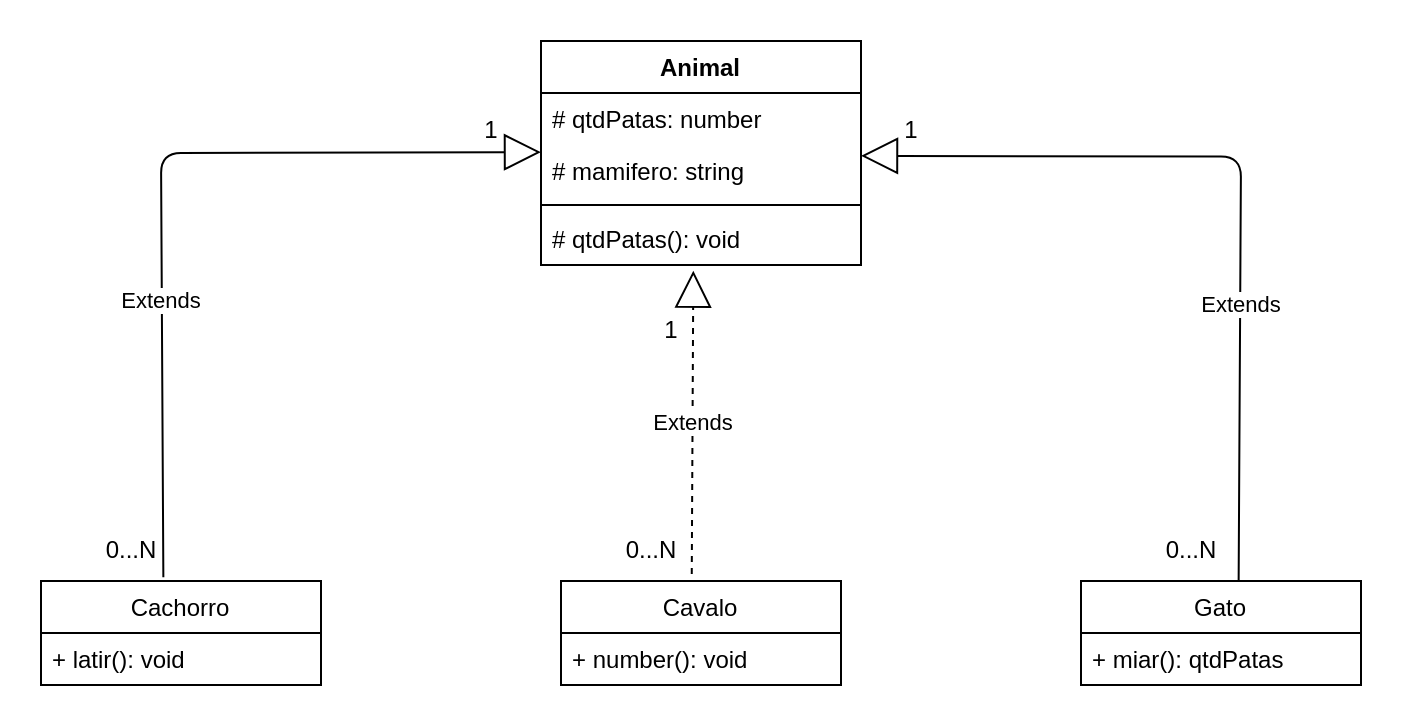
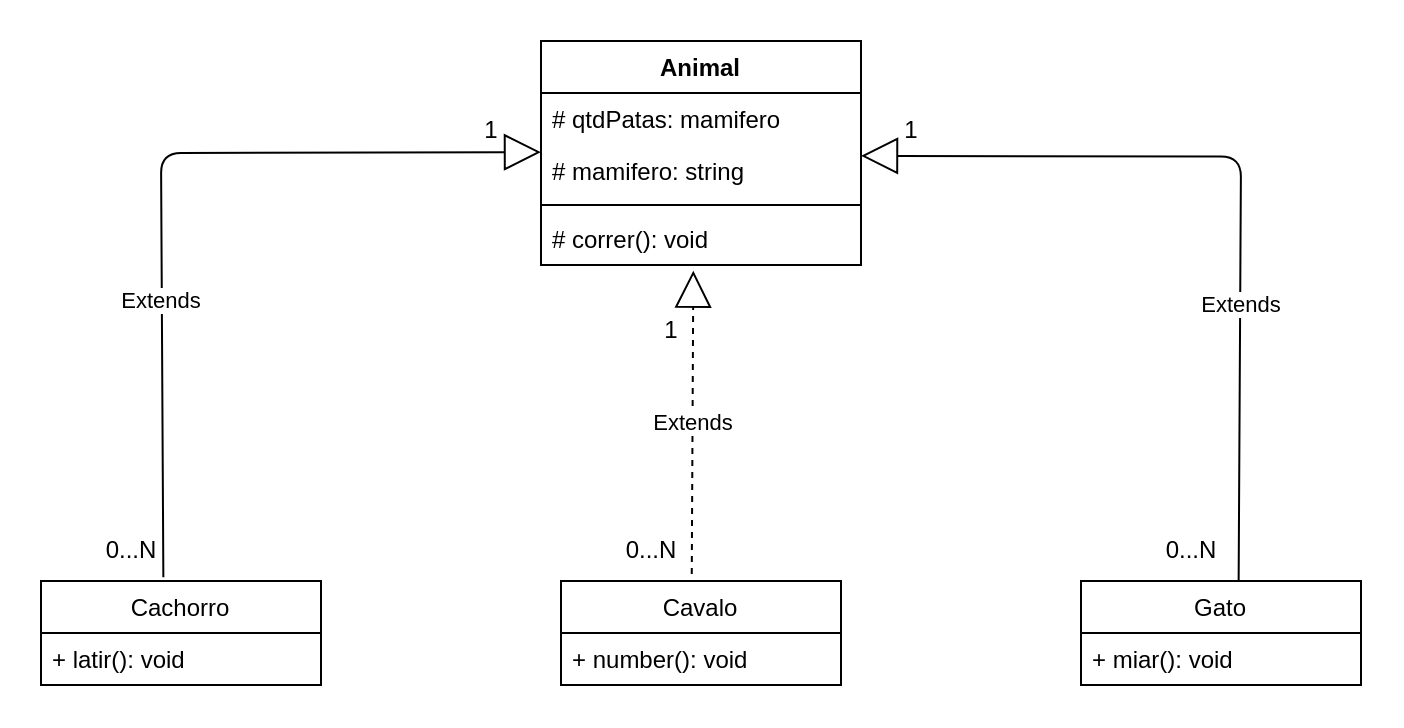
- <mxCell id="3" value="# qtdPatas: number" style="text;strokeColor=none;fillColor=none;align=left;verticalAlign=top;spacingLeft=4;spacingRight=4;overflow=hidden;rotatable=0;points=[[0,0.5],[1,0.5]];portConstraint=eastwest;" parent="2" vertex="1"><mxGeometry y="26" width="160" height="26" as="geometry" /></mxCell>
+ <mxCell id="3" value="# qtdPatas: mamifero" style="text;strokeColor=none;fillColor=none;align=left;verticalAlign=top;spacingLeft=4;spacingRight=4;overflow=hidden;rotatable=0;points=[[0,0.5],[1,0.5]];portConstraint=eastwest;" parent="2" vertex="1"><mxGeometry y="26" width="160" height="26" as="geometry" /></mxCell>
- <mxCell id="6" value="# qtdPatas(): void" style="text;strokeColor=none;fillColor=none;align=left;verticalAlign=top;spacingLeft=4;spacingRight=4;overflow=hidden;rotatable=0;points=[[0,0.5],[1,0.5]];portConstraint=eastwest;" parent="2" vertex="1"><mxGeometry y="86" width="160" height="26" as="geometry" /></mxCell>
+ <mxCell id="6" value="# correr(): void" style="text;strokeColor=none;fillColor=none;align=left;verticalAlign=top;spacingLeft=4;spacingRight=4;overflow=hidden;rotatable=0;points=[[0,0.5],[1,0.5]];portConstraint=eastwest;" parent="2" vertex="1"><mxGeometry y="86" width="160" height="26" as="geometry" /></mxCell>
- <mxCell id="14" value="+ miar(): qtdPatas" style="text;strokeColor=none;fillColor=none;align=left;verticalAlign=top;spacingLeft=4;spacingRight=4;overflow=hidden;rotatable=0;points=[[0,0.5],[1,0.5]];portConstraint=eastwest;" parent="13" vertex="1"><mxGeometry y="26" width="140" height="26" as="geometry" /></mxCell>
+ <mxCell id="14" value="+ miar(): void" style="text;strokeColor=none;fillColor=none;align=left;verticalAlign=top;spacingLeft=4;spacingRight=4;overflow=hidden;rotatable=0;points=[[0,0.5],[1,0.5]];portConstraint=eastwest;" parent="13" vertex="1"><mxGeometry y="26" width="140" height="26" as="geometry" /></mxCell>
